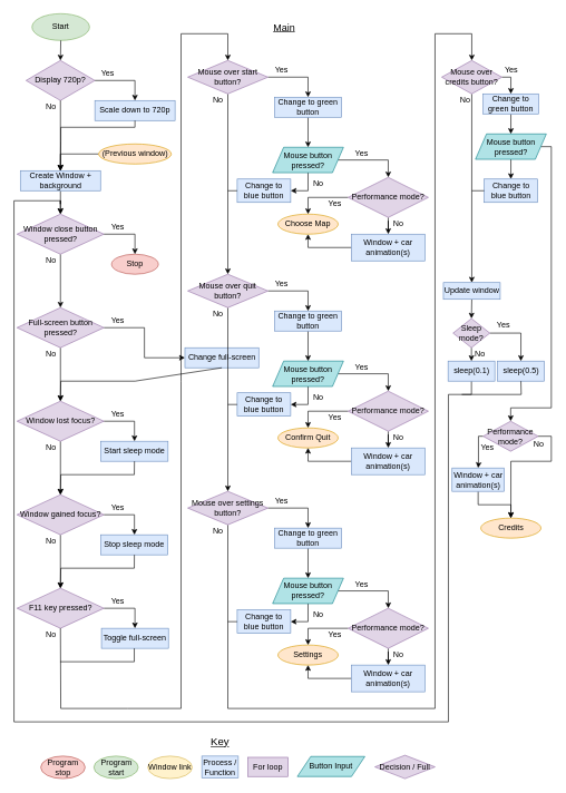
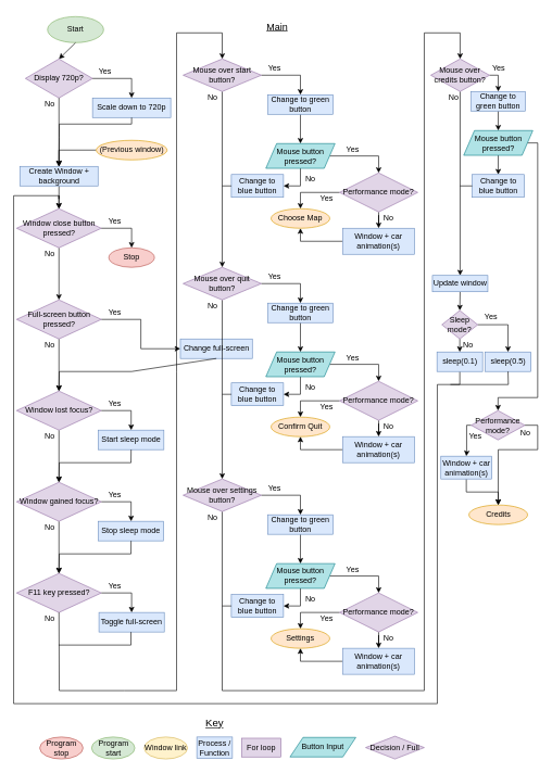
- <mxCell id="2" value="Start" style="ellipse;whiteSpace=wrap;html=1;fillColor=#d5e8d4;strokeColor=#82b366;" parent="1" vertex="1"><mxGeometry x="47" y="20" width="86" height="40" as="geometry" /></mxCell>
+ <mxCell id="2" value="Start" style="ellipse;whiteSpace=wrap;html=1;fillColor=#d5e8d4;strokeColor=#82b366;" parent="1" vertex="1"><mxGeometry x="72" y="25" width="86" height="40" as="geometry" /></mxCell>
